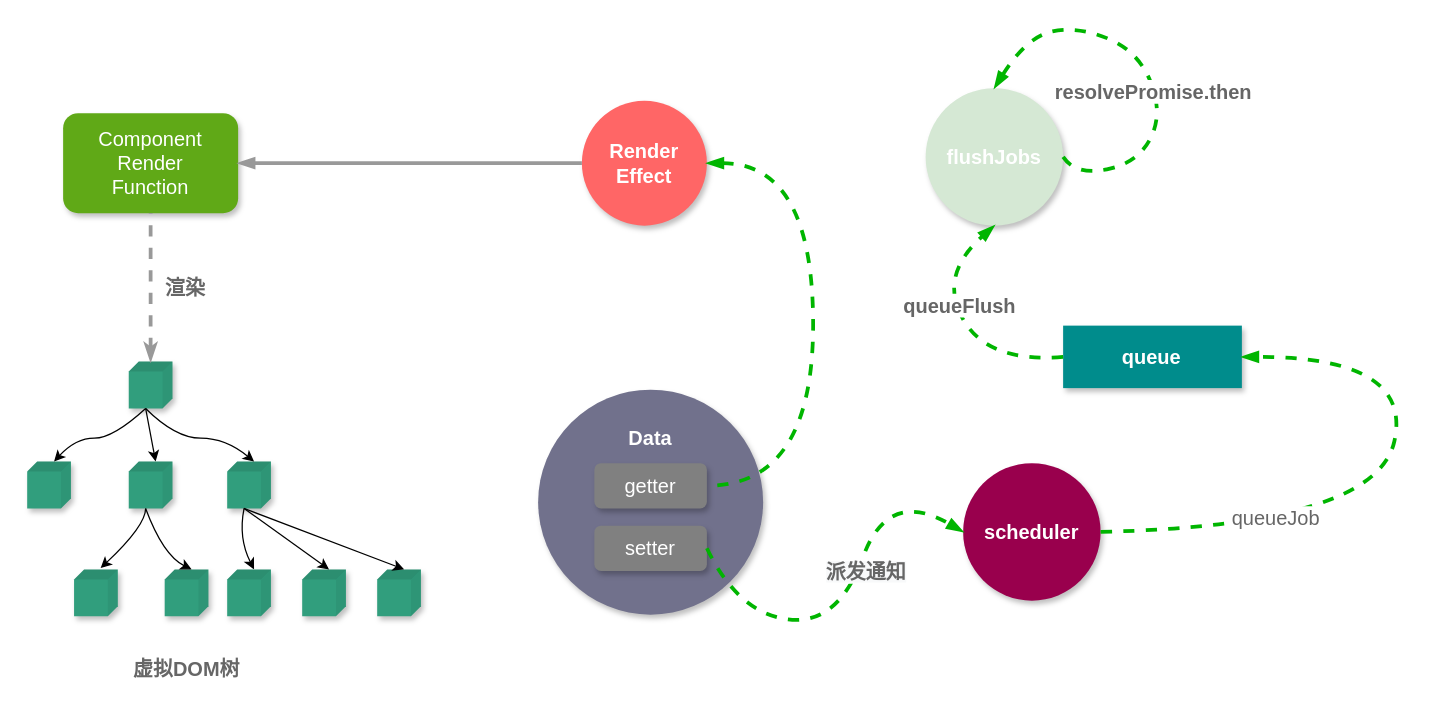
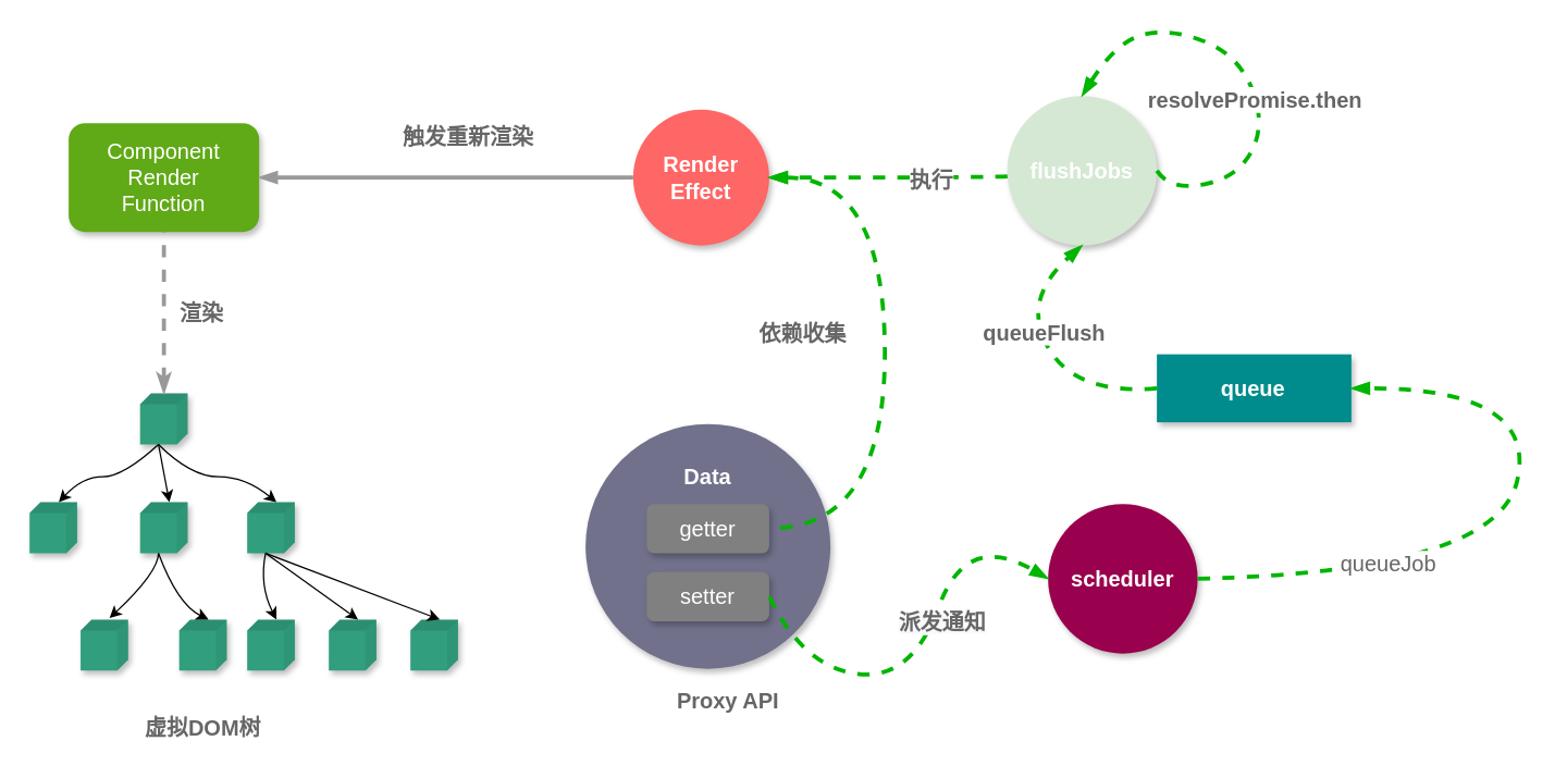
+ <mxCell id="32" value="&lt;font style=&quot;font-size: 16px&quot; color=&quot;#666666&quot;&gt;&lt;b&gt;触发重新渲染&lt;/b&gt;&lt;/font&gt;" style="text;html=1;strokeColor=none;fillColor=none;align=center;verticalAlign=middle;whiteSpace=wrap;rounded=0;shadow=1;glass=0;sketch=0;" vertex="1" parent="1"><mxGeometry x="294" y="80" width="100" height="40" as="geometry" /></mxCell>
+ <mxCell id="44" value="" style="curved=1;endArrow=blockThin;html=1;entryX=1;entryY=0.5;entryDx=0;entryDy=0;dashed=1;strokeWidth=3;endFill=1;strokeColor=#00B500;" edge="1" parent="1" source="35" target="20"><mxGeometry width="50" height="50" relative="1" as="geometry"><mxPoint x="680" y="130" as="sourcePoint" /><mxPoint x="730" y="80" as="targetPoint" /><Array as="points"><mxPoint x="730" y="130" /></Array></mxGeometry></mxCell>
+ <mxCell id="45" value="&lt;b&gt;&lt;font style=&quot;font-size: 16px&quot; color=&quot;#666666&quot;&gt;执行&lt;/font&gt;&lt;/b&gt;" style="edgeLabel;html=1;align=center;verticalAlign=middle;resizable=0;points=[];" vertex="1" connectable="0" parent="44"><mxGeometry x="-0.349" y="1" relative="1" as="geometry"><mxPoint as="offset" /></mxGeometry></mxCell>
+ <mxCell id="31" value="&lt;font style=&quot;font-size: 16px&quot; color=&quot;#666666&quot;&gt;&lt;b&gt;依赖收集&lt;/b&gt;&lt;/font&gt;" style="text;html=1;strokeColor=none;fillColor=none;align=center;verticalAlign=middle;whiteSpace=wrap;rounded=0;shadow=1;glass=0;sketch=0;" vertex="1" parent="1"><mxGeometry x="540" y="230" width="100" height="30" as="geometry" /></mxCell>
+ <mxCell id="29" value="&lt;font color=&quot;#666666&quot;&gt;&lt;span style=&quot;font-size: 16px&quot;&gt;&lt;b&gt;Proxy API&lt;/b&gt;&lt;/span&gt;&lt;/font&gt;" style="text;html=1;strokeColor=none;fillColor=none;align=center;verticalAlign=middle;whiteSpace=wrap;rounded=0;shadow=1;glass=0;sketch=0;" vertex="1" parent="1"><mxGeometry x="410" y="500" width="250" height="30" as="geometry" /></mxCell>
